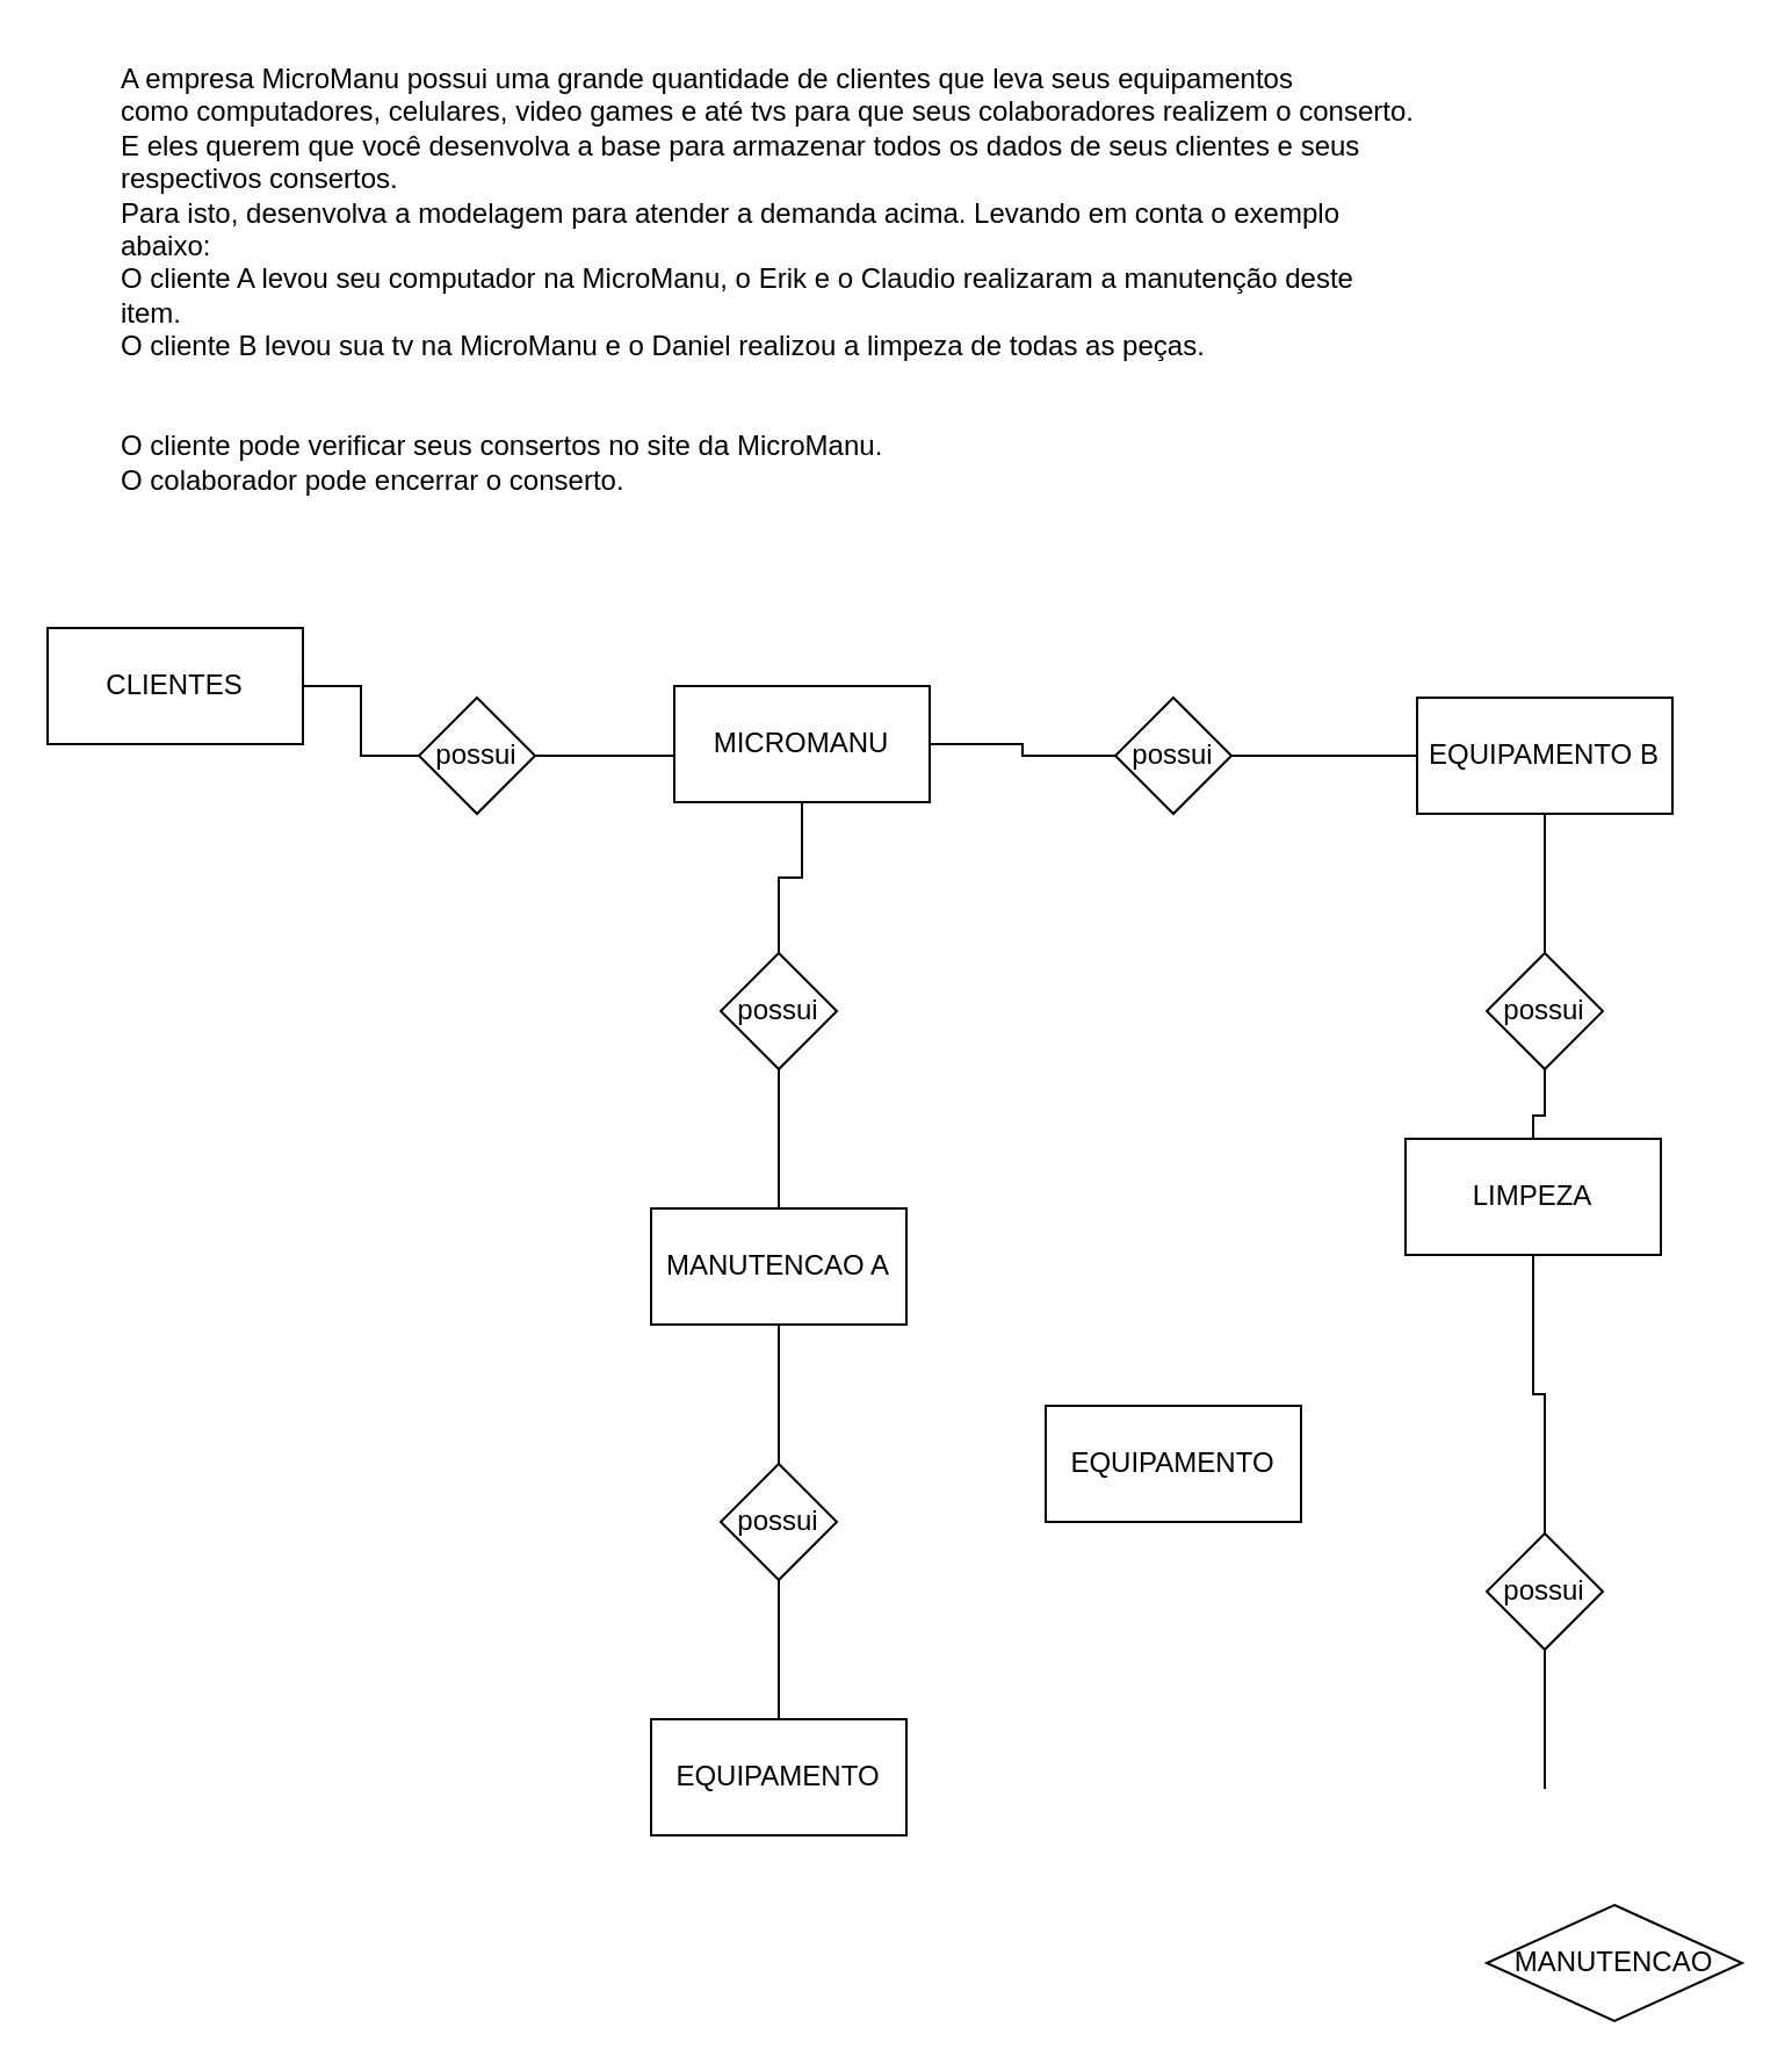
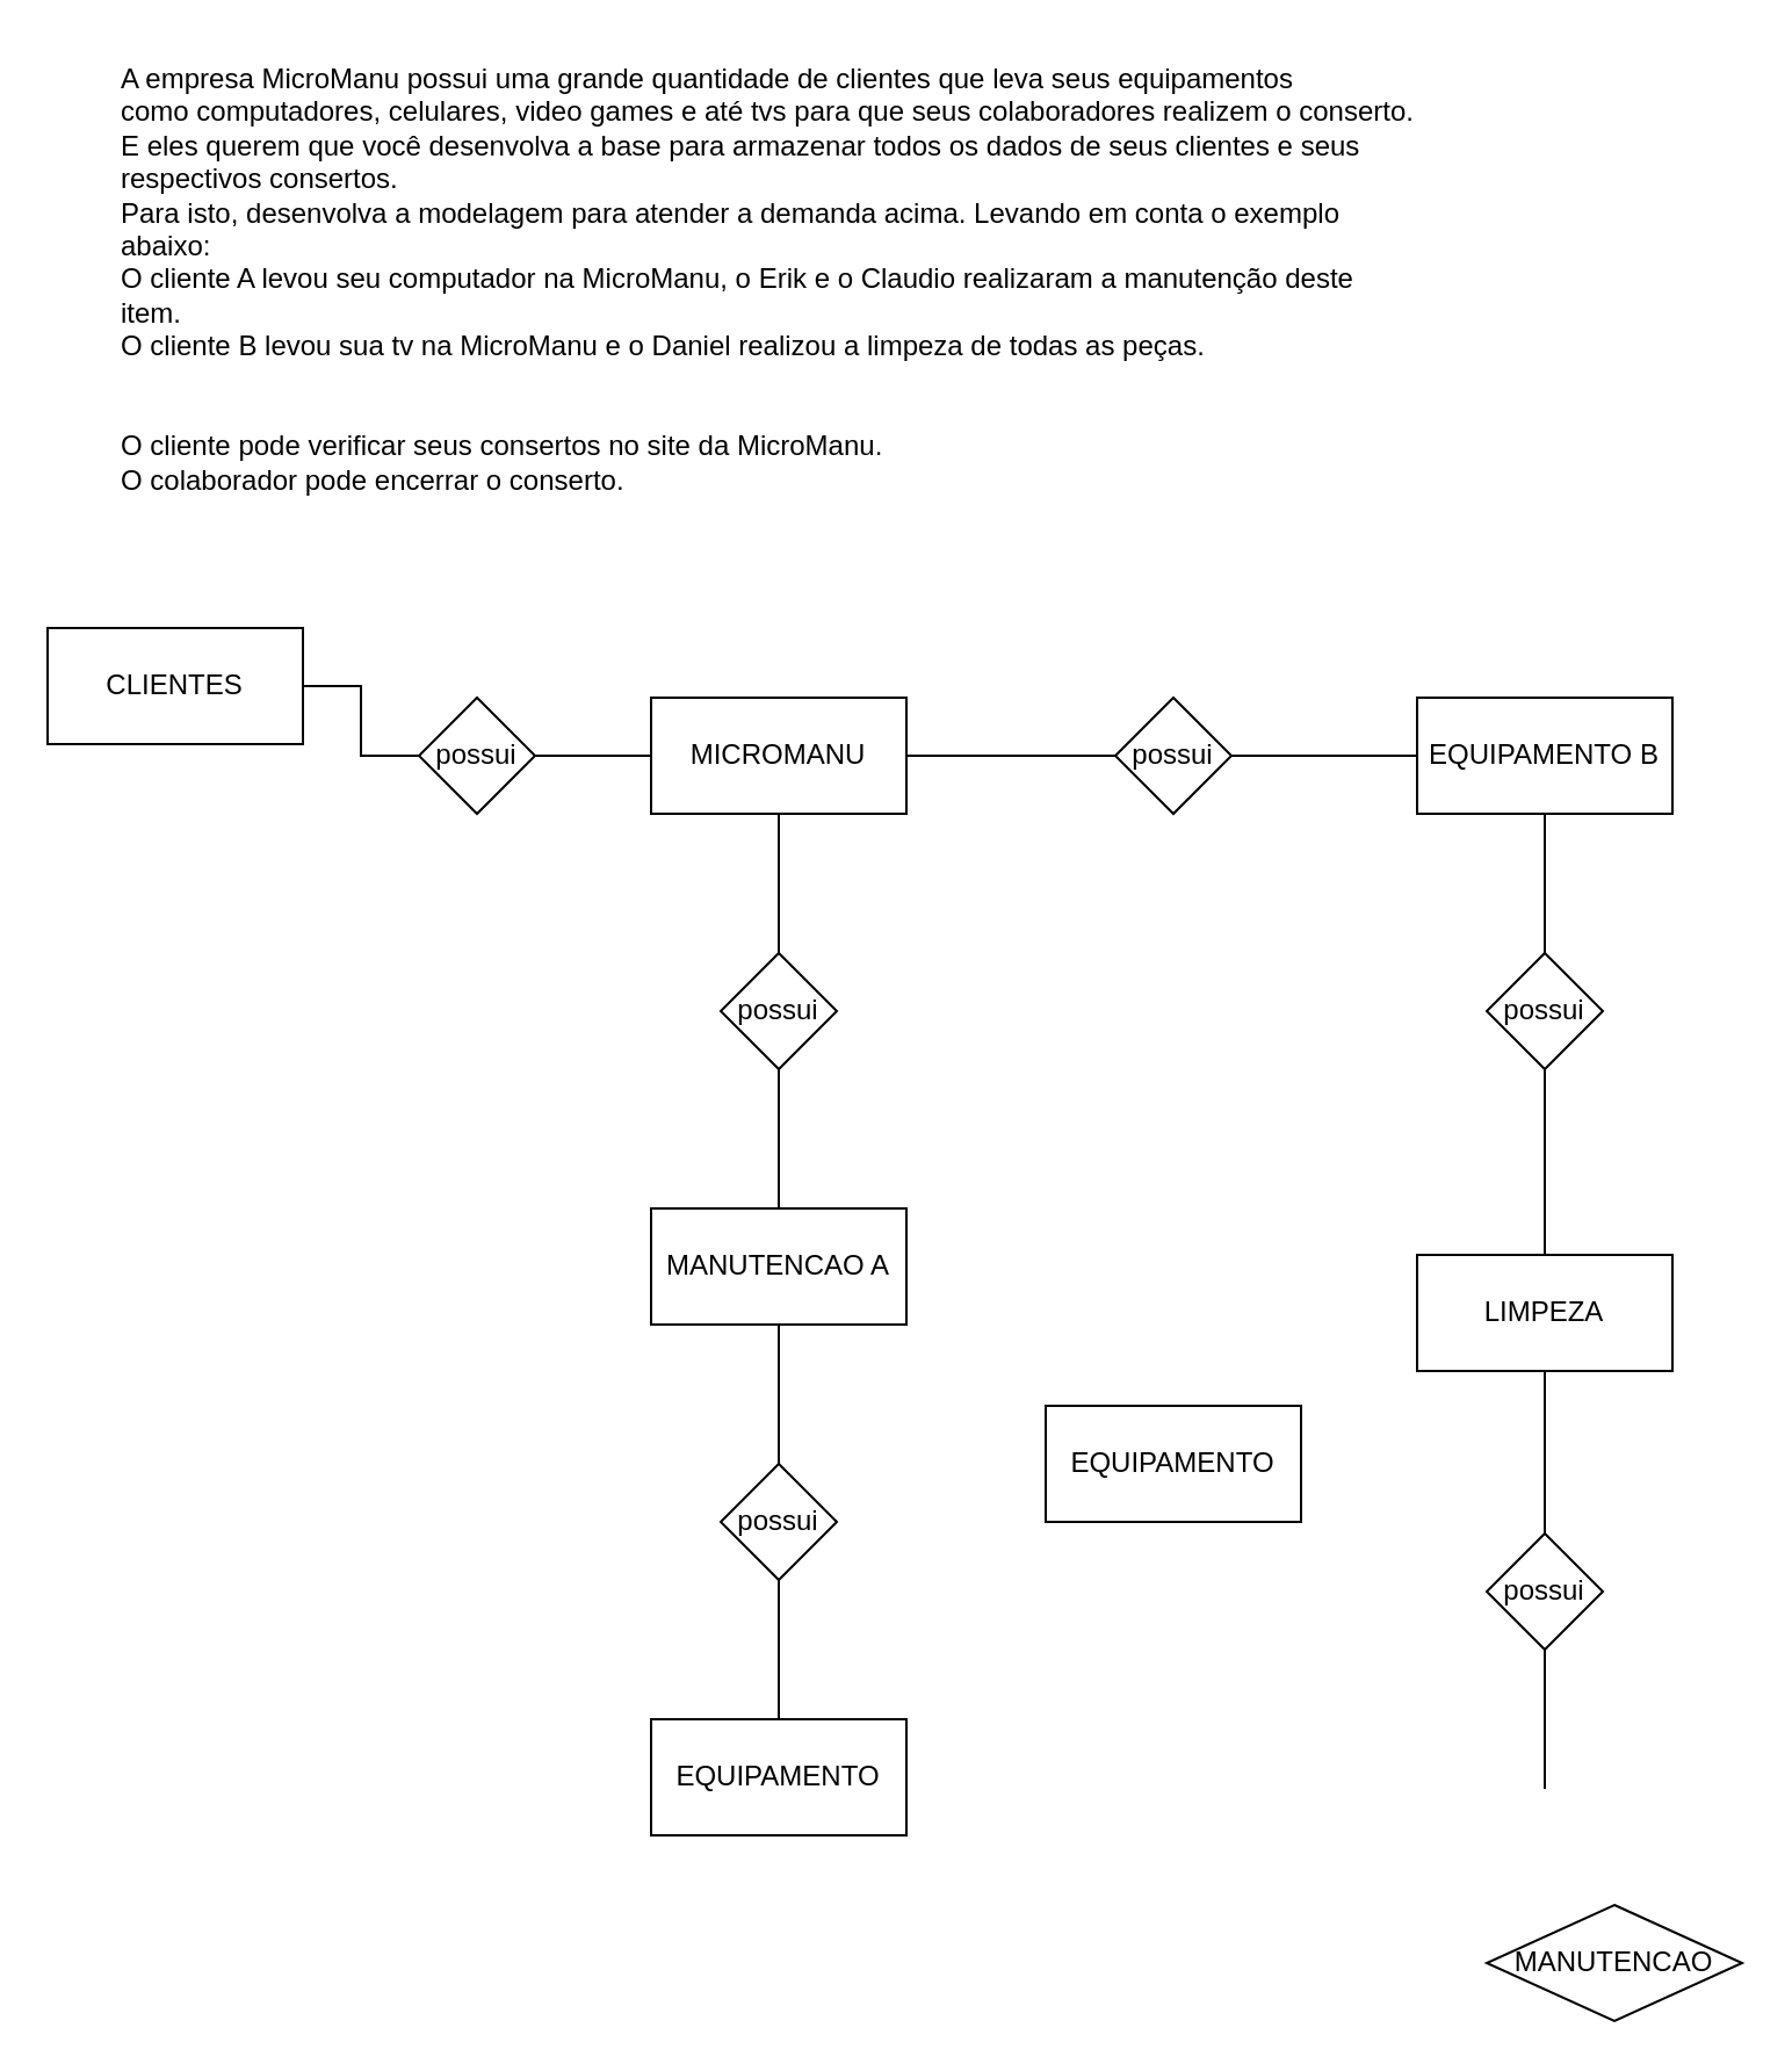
- <mxCell id="4" value="MICROMANU" style="html=1;whiteSpace=wrap;" vertex="1" parent="1"><mxGeometry x="290" y="295" width="110" height="50" as="geometry" /></mxCell>
+ <mxCell id="4" value="MICROMANU" style="html=1;whiteSpace=wrap;" vertex="1" parent="1"><mxGeometry x="280" y="300" width="110" height="50" as="geometry" /></mxCell>
- <mxCell id="8" value="LIMPEZA" style="html=1;whiteSpace=wrap;" vertex="1" parent="1"><mxGeometry x="605" y="490" width="110" height="50" as="geometry" /></mxCell>
+ <mxCell id="8" value="LIMPEZA" style="html=1;whiteSpace=wrap;" vertex="1" parent="1"><mxGeometry x="610" y="540" width="110" height="50" as="geometry" /></mxCell>
